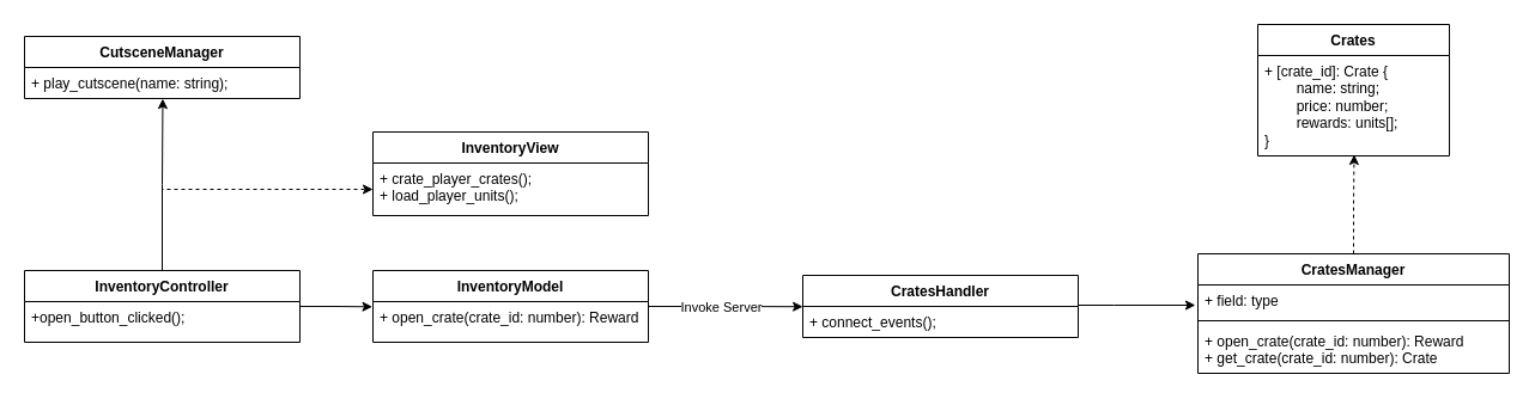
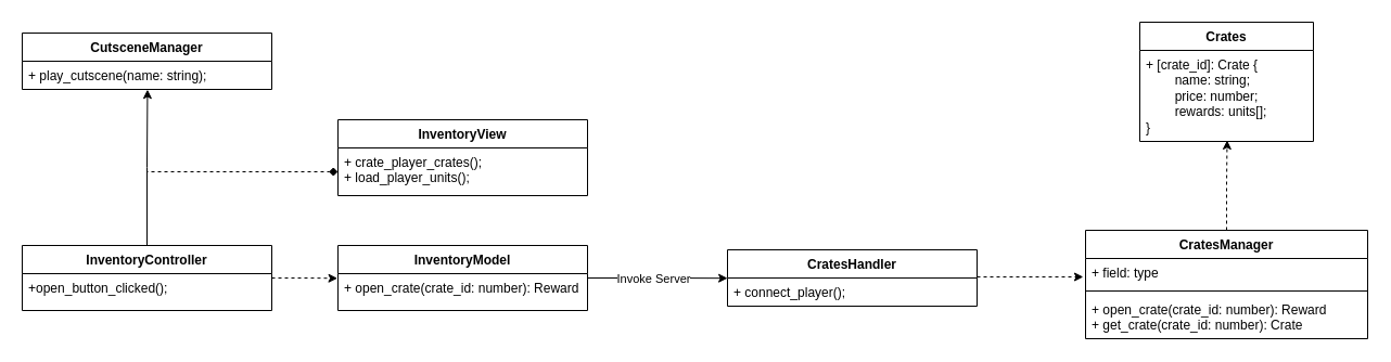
- <mxCell id="18" style="edgeStyle=orthogonalEdgeStyle;rounded=0;orthogonalLoop=1;jettySize=auto;html=1;entryX=0;entryY=0.5;entryDx=0;entryDy=0;dashed=1;" edge="1" parent="1" source="19" target="24"><mxGeometry relative="1" as="geometry" /></mxCell>
+ <mxCell id="18" style="edgeStyle=orthogonalEdgeStyle;rounded=0;orthogonalLoop=1;jettySize=auto;html=1;entryX=0;entryY=0.5;entryDx=0;entryDy=0;dashed=1;endArrow=diamond;" edge="1" parent="1" source="19" target="24"><mxGeometry relative="1" as="geometry" /></mxCell>
- <mxCell id="11" style="edgeStyle=orthogonalEdgeStyle;rounded=0;orthogonalLoop=1;jettySize=auto;html=1;entryX=-0.008;entryY=0.654;entryDx=0;entryDy=0;entryPerimeter=0;dashed=0;" edge="1" parent="1" source="6" target="3"><mxGeometry relative="1" as="geometry"><Array as="points"><mxPoint x="930" y="255" /><mxPoint x="930" y="255" /></Array></mxGeometry></mxCell>
+ <mxCell id="11" style="edgeStyle=orthogonalEdgeStyle;rounded=0;orthogonalLoop=1;jettySize=auto;html=1;entryX=-0.008;entryY=0.654;entryDx=0;entryDy=0;entryPerimeter=0;dashed=1;" edge="1" parent="1" source="6" target="3"><mxGeometry relative="1" as="geometry"><Array as="points"><mxPoint x="930" y="255" /><mxPoint x="930" y="255" /></Array></mxGeometry></mxCell>
- <mxCell id="21" style="edgeStyle=orthogonalEdgeStyle;rounded=0;orthogonalLoop=1;jettySize=auto;html=1;entryX=-0.002;entryY=0.127;entryDx=0;entryDy=0;entryPerimeter=0;dashed=0;" edge="1" parent="1" source="19" target="13"><mxGeometry relative="1" as="geometry" /></mxCell>
+ <mxCell id="21" style="edgeStyle=orthogonalEdgeStyle;rounded=0;orthogonalLoop=1;jettySize=auto;html=1;entryX=-0.002;entryY=0.127;entryDx=0;entryDy=0;entryPerimeter=0;dashed=1;" edge="1" parent="1" source="19" target="13"><mxGeometry relative="1" as="geometry" /></mxCell>
- <mxCell id="7" value="+ connect_events();" style="text;strokeColor=none;fillColor=none;align=left;verticalAlign=top;spacingLeft=4;spacingRight=4;overflow=hidden;rotatable=0;points=[[0,0.5],[1,0.5]];portConstraint=eastwest;whiteSpace=wrap;html=1;" vertex="1" parent="6"><mxGeometry y="26" width="230" height="26" as="geometry" /></mxCell>
+ <mxCell id="7" value="+ connect_player();" style="text;strokeColor=none;fillColor=none;align=left;verticalAlign=top;spacingLeft=4;spacingRight=4;overflow=hidden;rotatable=0;points=[[0,0.5],[1,0.5]];portConstraint=eastwest;whiteSpace=wrap;html=1;" vertex="1" parent="6"><mxGeometry y="26" width="230" height="26" as="geometry" /></mxCell>
